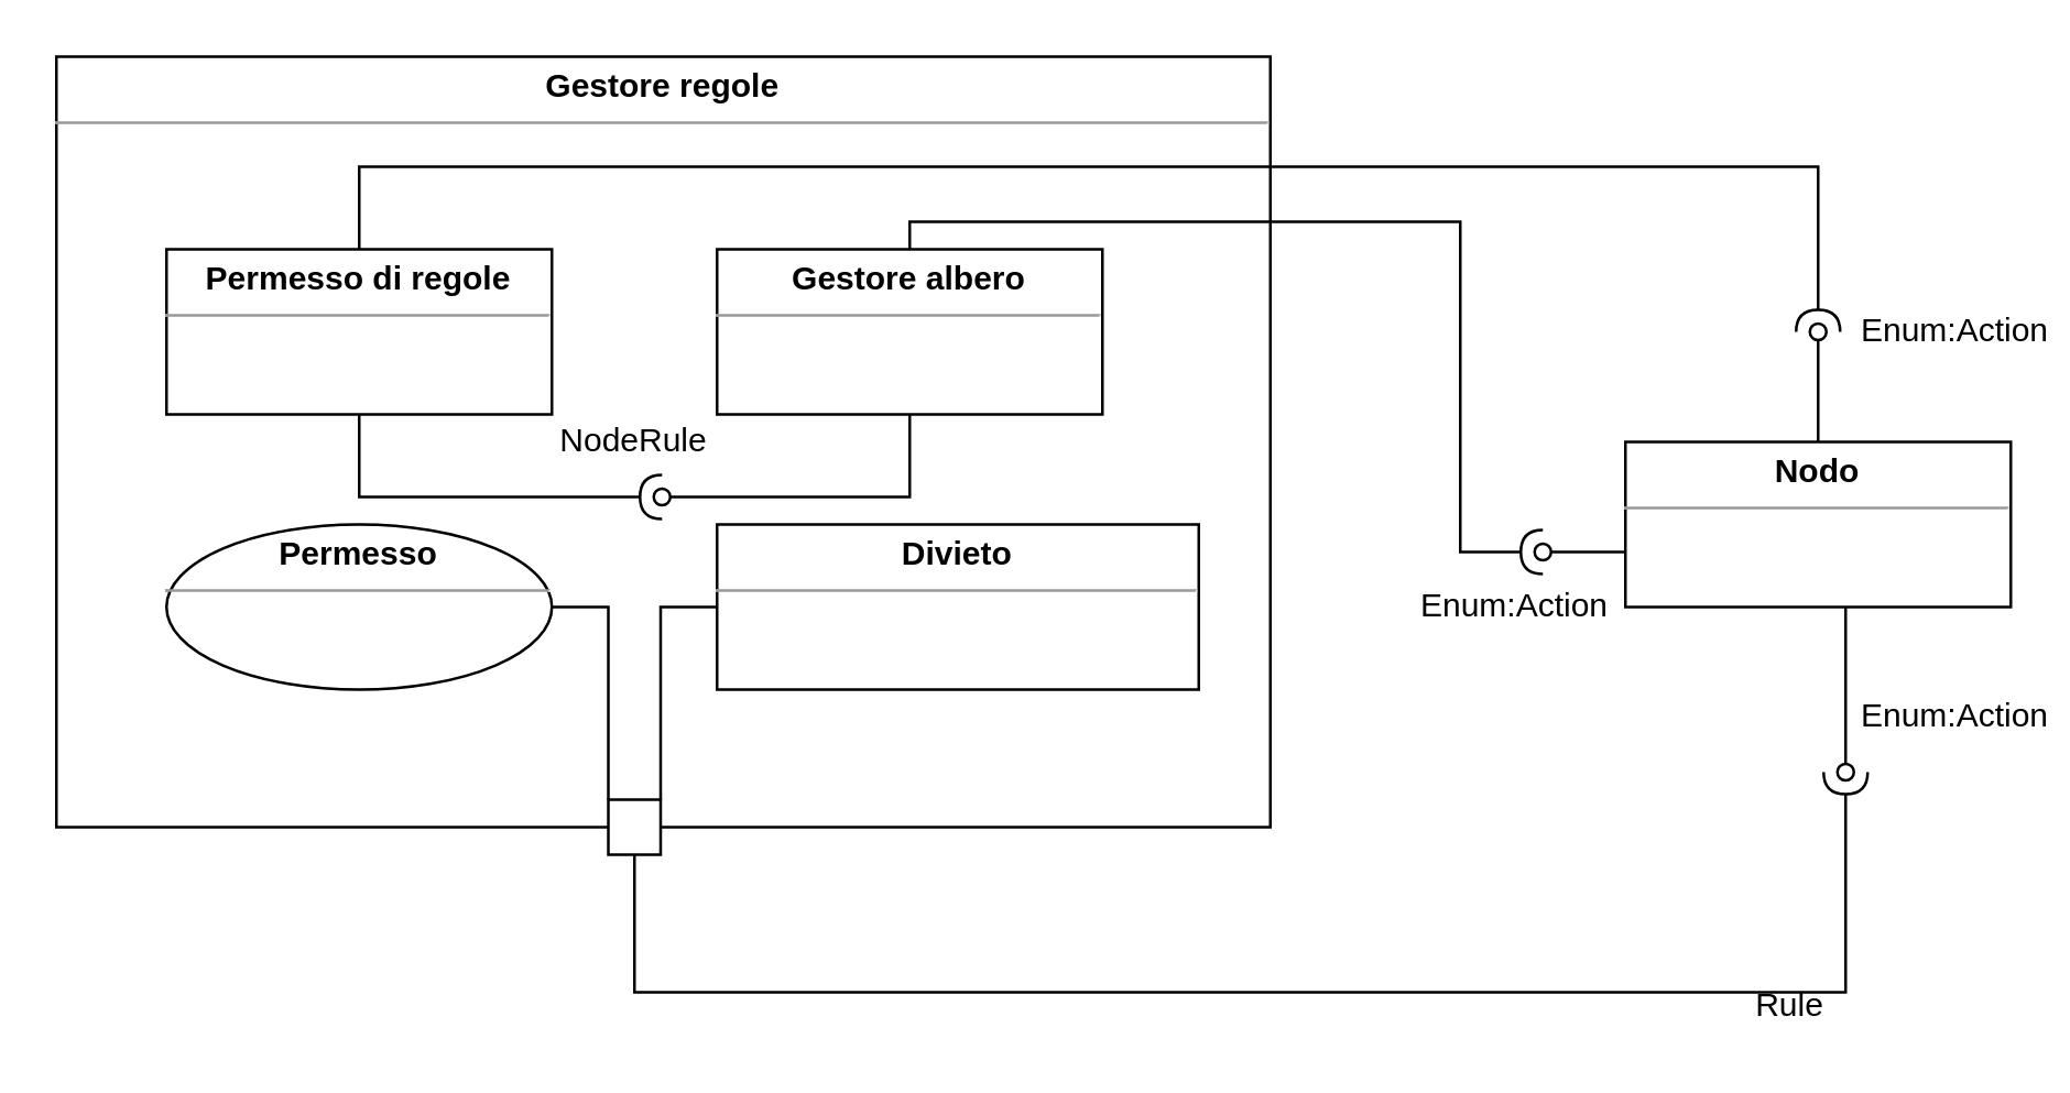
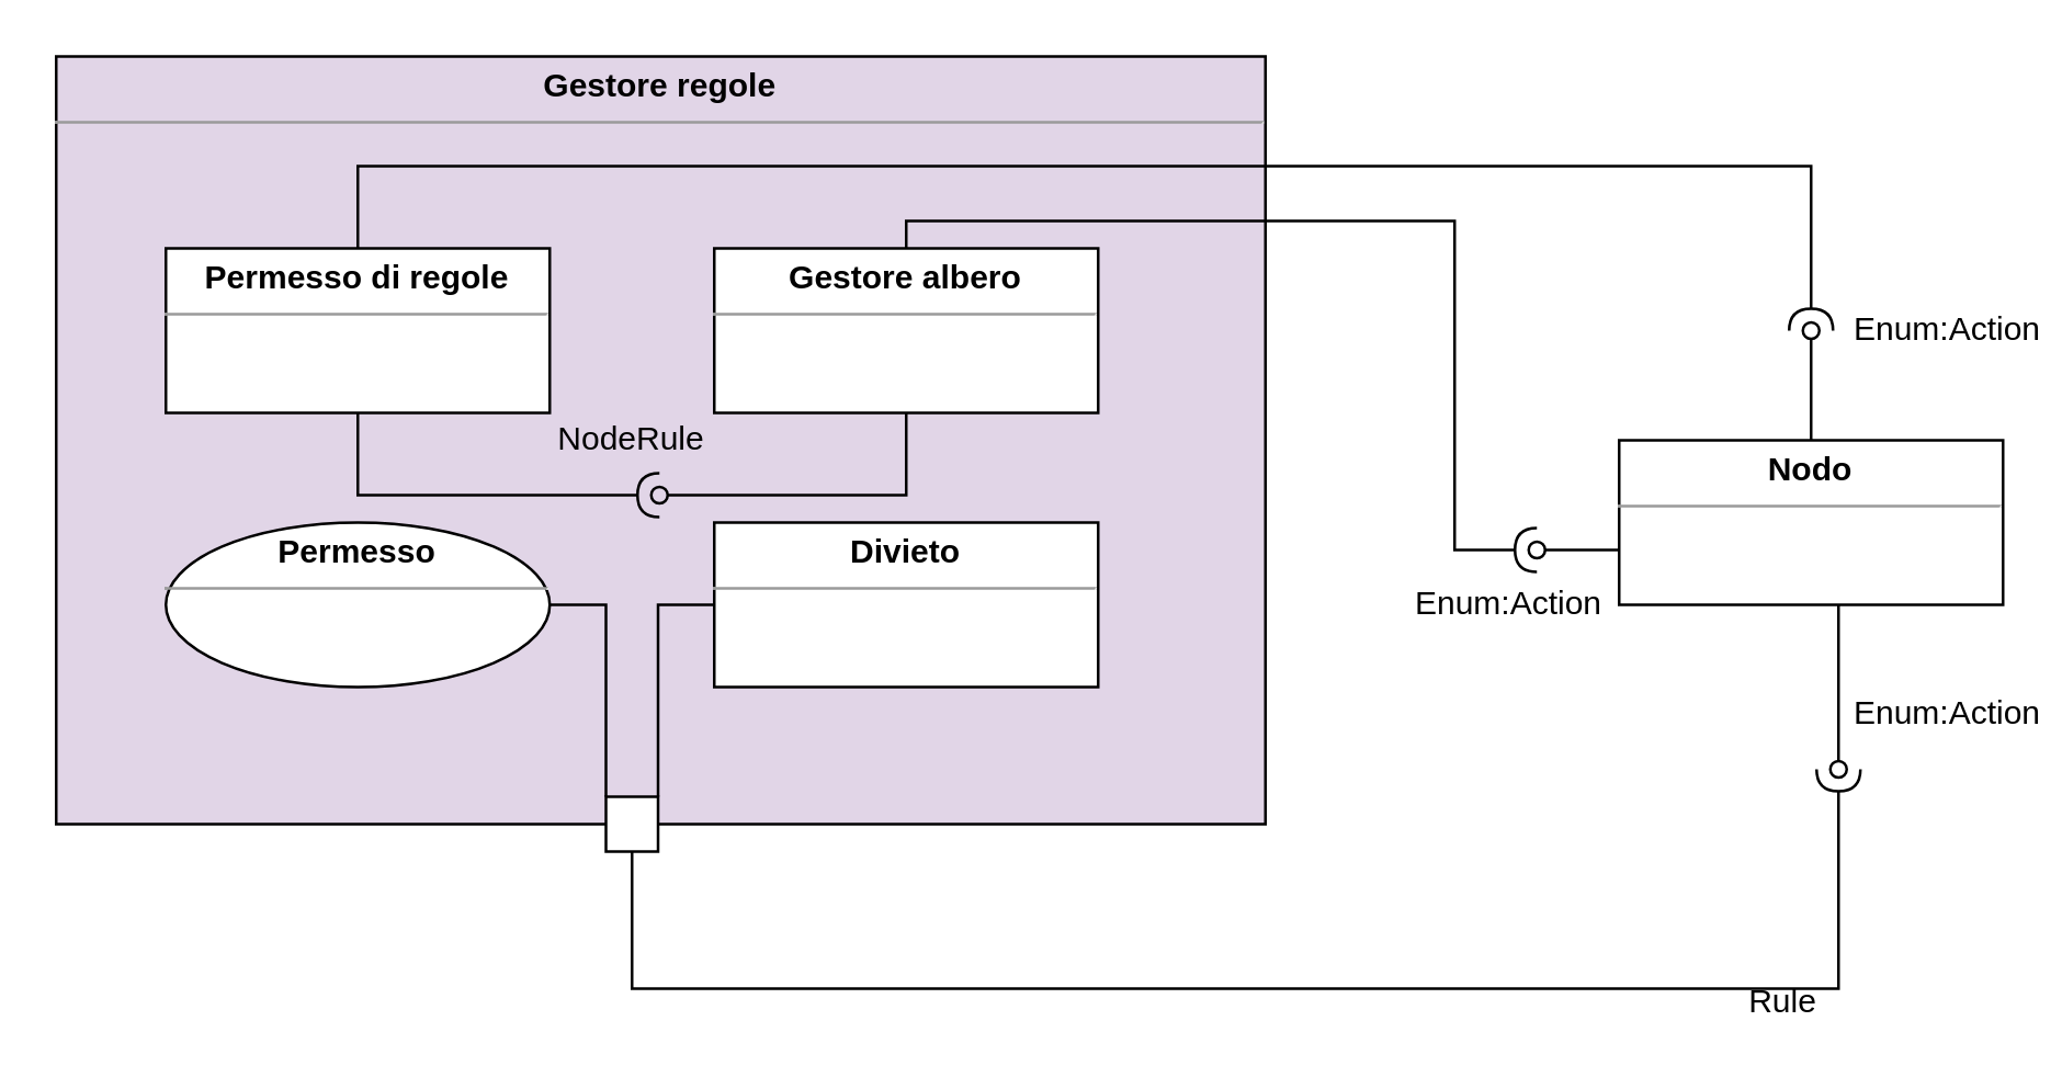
- <mxCell id="2" value="&lt;p style=&quot;margin: 0px ; margin-top: 4px ; text-align: center&quot;&gt;&lt;b&gt;Gestore regole&lt;/b&gt;&lt;/p&gt;&lt;hr size=&quot;1&quot;&gt;&lt;div style=&quot;height: 2px&quot;&gt;&lt;/div&gt;" style="verticalAlign=top;align=left;overflow=fill;fontSize=12;fontFamily=Helvetica;html=1;" vertex="1" parent="1"><mxGeometry x="20" y="20" width="441" height="280" as="geometry" /></mxCell>
+ <mxCell id="2" value="&lt;p style=&quot;margin: 0px ; margin-top: 4px ; text-align: center&quot;&gt;&lt;b&gt;Gestore regole&lt;/b&gt;&lt;/p&gt;&lt;hr size=&quot;1&quot;&gt;&lt;div style=&quot;height: 2px&quot;&gt;&lt;/div&gt;" style="verticalAlign=top;align=left;overflow=fill;fontSize=12;fontFamily=Helvetica;html=1;fillColor=#e1d5e7;" vertex="1" parent="1"><mxGeometry x="20" y="20" width="441" height="280" as="geometry" /></mxCell>
- <mxCell id="8" value="&lt;p style=&quot;margin: 0px ; margin-top: 4px ; text-align: center&quot;&gt;&lt;b&gt;Divieto&lt;/b&gt;&lt;/p&gt;&lt;hr size=&quot;1&quot;&gt;&lt;div style=&quot;height: 2px&quot;&gt;&lt;/div&gt;" style="verticalAlign=top;align=left;overflow=fill;fontSize=12;fontFamily=Helvetica;html=1;" vertex="1" parent="1"><mxGeometry x="260" y="190" width="175" height="60" as="geometry" /></mxCell>
+ <mxCell id="8" value="&lt;p style=&quot;margin: 0px ; margin-top: 4px ; text-align: center&quot;&gt;&lt;b&gt;Divieto&lt;/b&gt;&lt;/p&gt;&lt;hr size=&quot;1&quot;&gt;&lt;div style=&quot;height: 2px&quot;&gt;&lt;/div&gt;" style="verticalAlign=top;align=left;overflow=fill;fontSize=12;fontFamily=Helvetica;html=1;" vertex="1" parent="1"><mxGeometry x="260" y="190" width="140" height="60" as="geometry" /></mxCell>
